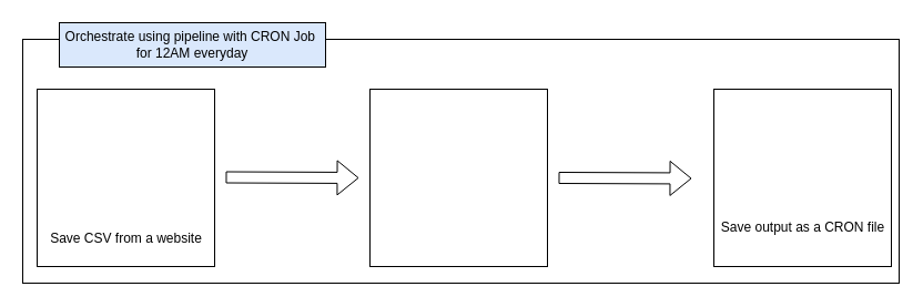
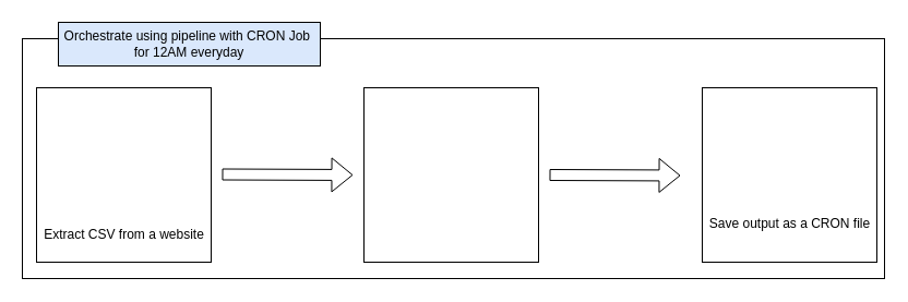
- <mxCell id="9" value="Save CSV from a website" style="text;html=1;align=center;verticalAlign=middle;resizable=0;points=[];autosize=1;strokeColor=none;fillColor=none;" vertex="1" parent="1"><mxGeometry x="28" y="200" width="170" height="30" as="geometry" /></mxCell>
+ <mxCell id="9" value="Extract CSV from a website" style="text;html=1;align=center;verticalAlign=middle;resizable=0;points=[];autosize=1;strokeColor=none;fillColor=none;" vertex="1" parent="1"><mxGeometry x="28" y="200" width="170" height="30" as="geometry" /></mxCell>
